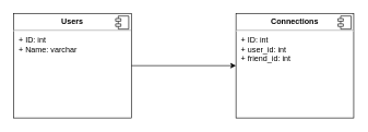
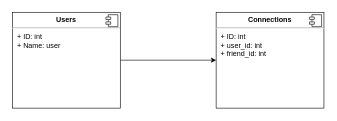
- <mxCell id="5" value="&lt;p style=&quot;margin:0px;margin-top:6px;text-align:center;&quot;&gt;&lt;b&gt;Users&lt;/b&gt;&lt;/p&gt;&lt;hr&gt;&lt;p style=&quot;margin:0px;margin-left:8px;&quot;&gt;+ ID: int&lt;br&gt;+ Name: varchar&lt;/p&gt;" style="align=left;overflow=fill;html=1;dropTarget=0;" vertex="1" parent="1"><mxGeometry x="20" y="20" width="180" height="160" as="geometry" /></mxCell>
+ <mxCell id="5" value="&lt;p style=&quot;margin:0px;margin-top:6px;text-align:center;&quot;&gt;&lt;b&gt;Users&lt;/b&gt;&lt;/p&gt;&lt;hr&gt;&lt;p style=&quot;margin:0px;margin-left:8px;&quot;&gt;+ ID: int&lt;br&gt;+ Name: user&lt;/p&gt;" style="align=left;overflow=fill;html=1;dropTarget=0;" vertex="1" parent="1"><mxGeometry x="20" y="20" width="180" height="160" as="geometry" /></mxCell>
